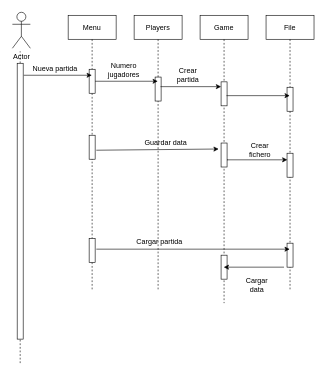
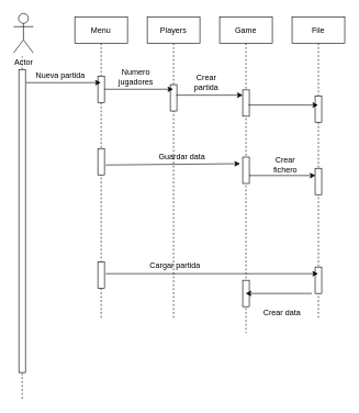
- <mxCell id="35" value="Cargar data" style="text;html=1;strokeColor=none;fillColor=none;align=center;verticalAlign=middle;whiteSpace=wrap;rounded=0;" vertex="1" parent="1"><mxGeometry x="398" y="460" width="60" height="30" as="geometry" /></mxCell>
+ <mxCell id="35" value="Crear data" style="text;html=1;strokeColor=none;fillColor=none;align=center;verticalAlign=middle;whiteSpace=wrap;rounded=0;" vertex="1" parent="1"><mxGeometry x="398" y="460" width="60" height="30" as="geometry" /></mxCell>
